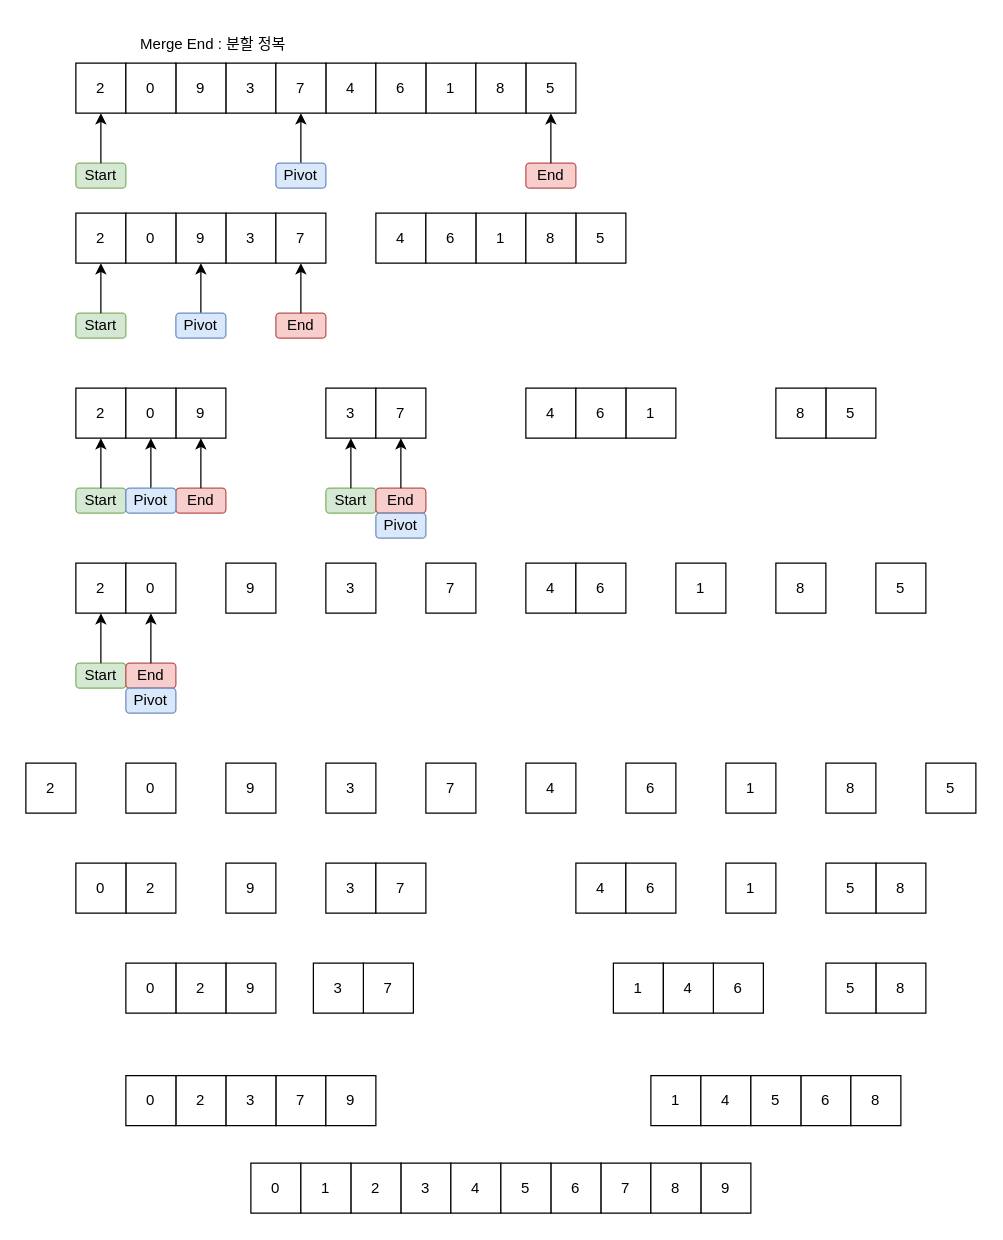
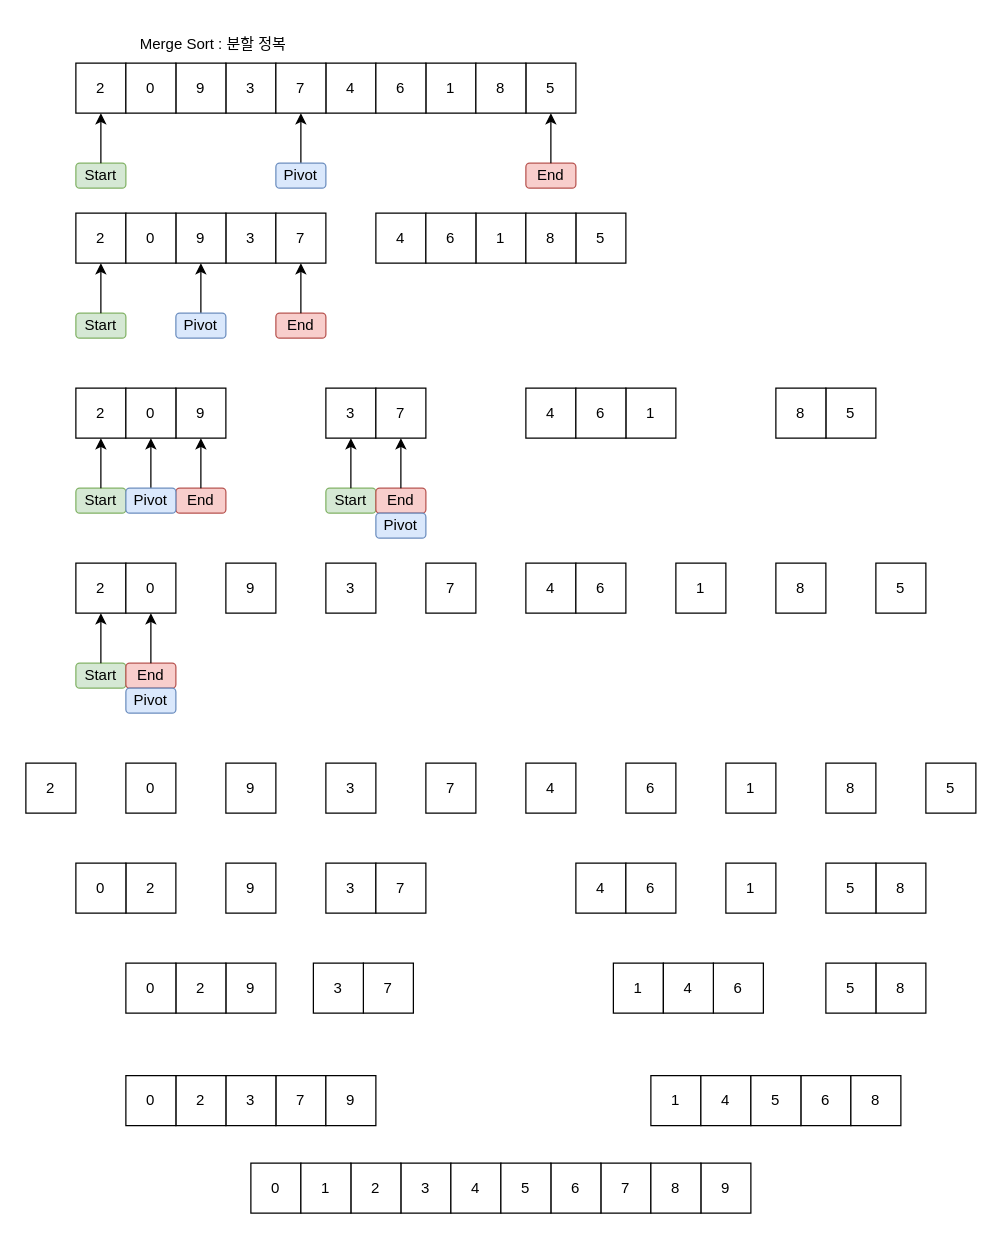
- <mxCell id="12" value="Merge End : 분할 정복" style="text;html=1;strokeColor=none;fillColor=none;align=center;verticalAlign=middle;whiteSpace=wrap;rounded=0;" vertex="1" parent="1"><mxGeometry x="60" y="20" width="220" height="30" as="geometry" /></mxCell>
+ <mxCell id="12" value="Merge Sort : 분할 정복" style="text;html=1;strokeColor=none;fillColor=none;align=center;verticalAlign=middle;whiteSpace=wrap;rounded=0;" vertex="1" parent="1"><mxGeometry x="60" y="20" width="220" height="30" as="geometry" /></mxCell>
